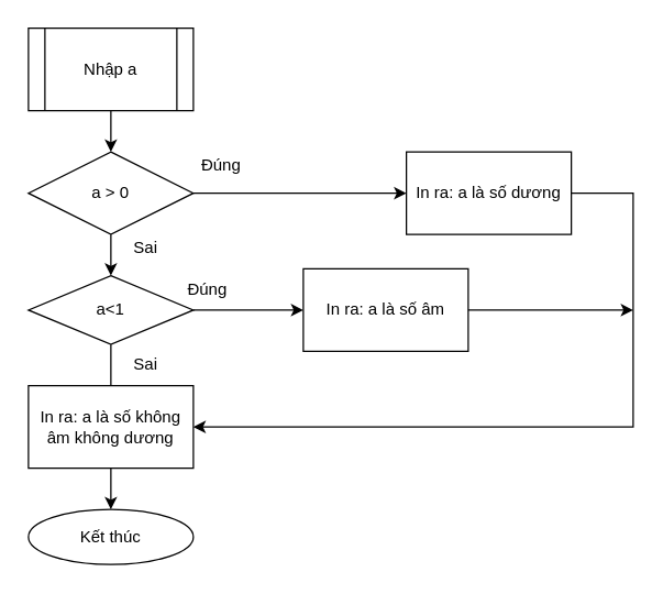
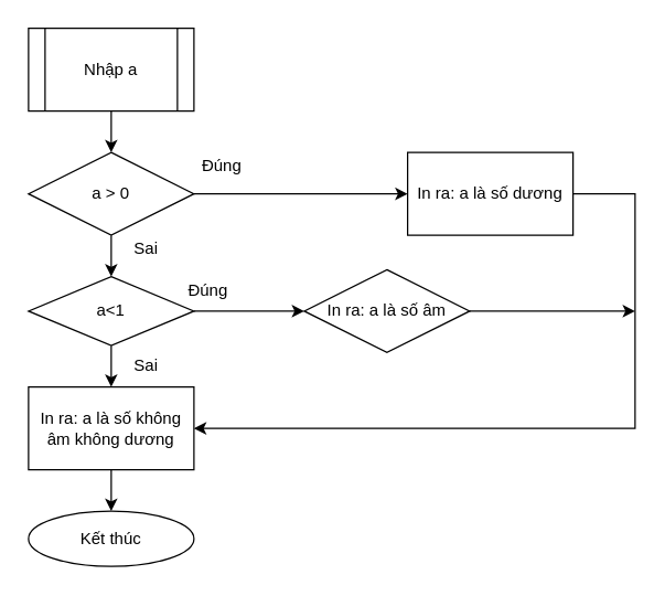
- <mxCell id="11" value="In ra: a là số âm" style="whiteSpace=wrap;html=1;" vertex="1" parent="1"><mxGeometry x="220" y="195" width="120" height="60" as="geometry" /></mxCell>
+ <mxCell id="11" value="In ra: a là số âm" style="rhombus;whiteSpace=wrap;html=1;" vertex="1" parent="1"><mxGeometry x="220" y="195" width="120" height="60" as="geometry" /></mxCell>
- <mxCell id="9" value="" style="edgeStyle=orthogonalEdgeStyle;rounded=0;orthogonalLoop=1;jettySize=auto;html=1;endArrow=none;" edge="1" parent="1" source="10" target="13"><mxGeometry relative="1" as="geometry" /></mxCell>
+ <mxCell id="9" value="" style="edgeStyle=orthogonalEdgeStyle;rounded=0;orthogonalLoop=1;jettySize=auto;html=1;" edge="1" parent="1" source="10" target="13"><mxGeometry relative="1" as="geometry" /></mxCell>
